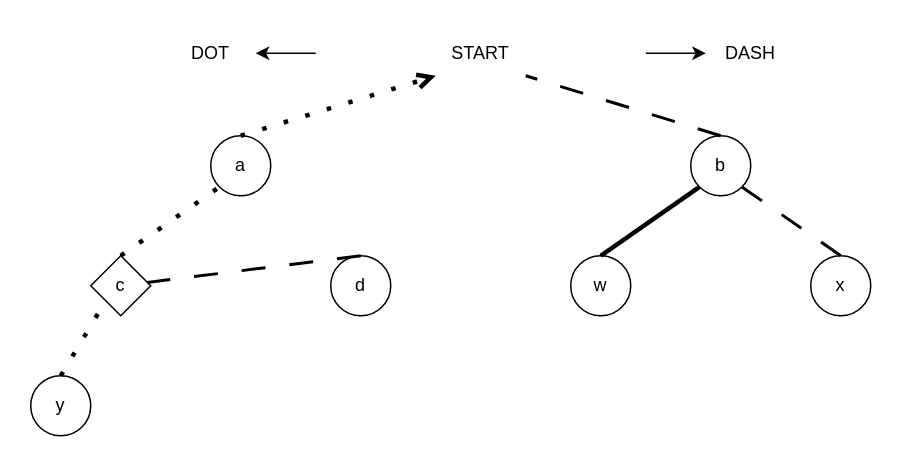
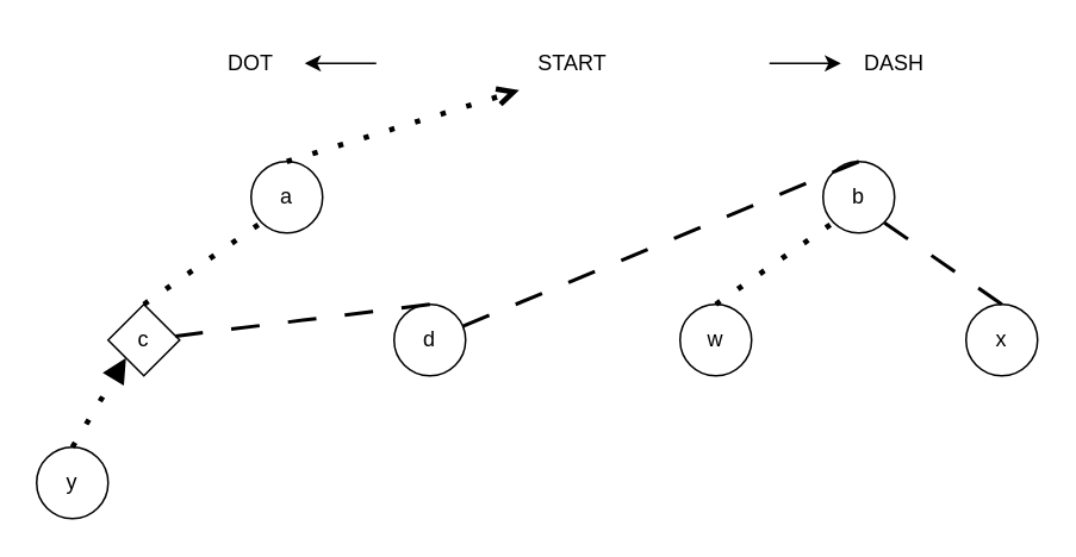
- <mxCell id="6" value="" style="endArrow=none;dashed=1;html=1;rounded=0;entryX=1;entryY=1;entryDx=0;entryDy=0;exitX=0.5;exitY=0;exitDx=0;exitDy=0;dashPattern=8 8;strokeWidth=2;" parent="1" source="3" target="4" edge="1"><mxGeometry width="50" height="50" relative="1" as="geometry"><mxPoint x="340" y="170" as="sourcePoint" /><mxPoint x="390" y="120" as="targetPoint" /></mxGeometry></mxCell>
+ <mxCell id="6" value="" style="endArrow=none;dashed=1;html=1;rounded=0;exitX=0.5;exitY=0;exitDx=0;exitDy=0;dashPattern=8 8;strokeWidth=2;" parent="1" source="3" target="8" edge="1"><mxGeometry width="50" height="50" relative="1" as="geometry"><mxPoint x="340" y="170" as="sourcePoint" /><mxPoint x="390" y="120" as="targetPoint" /></mxGeometry></mxCell>
- <mxCell id="15" value="" style="endArrow=none;dashed=0;html=1;rounded=0;entryX=0;entryY=1;entryDx=0;entryDy=0;exitX=0.5;exitY=0;exitDx=0;exitDy=0;dashPattern=1 4;strokeWidth=3;" parent="1" source="9" target="3" edge="1"><mxGeometry width="50" height="50" relative="1" as="geometry"><mxPoint x="400" y="180" as="sourcePoint" /><mxPoint x="450" y="130" as="targetPoint" /></mxGeometry></mxCell>
+ <mxCell id="15" value="" style="endArrow=none;dashed=1;html=1;rounded=0;entryX=0;entryY=1;entryDx=0;entryDy=0;exitX=0.5;exitY=0;exitDx=0;exitDy=0;dashPattern=1 4;strokeWidth=3;" parent="1" source="9" target="3" edge="1"><mxGeometry width="50" height="50" relative="1" as="geometry"><mxPoint x="400" y="180" as="sourcePoint" /><mxPoint x="450" y="130" as="targetPoint" /></mxGeometry></mxCell>
- <mxCell id="14" value="" style="endArrow=none;dashed=1;html=1;dashPattern=1 4;strokeWidth=3;rounded=0;entryX=0;entryY=1;entryDx=0;entryDy=0;exitX=0.5;exitY=0;exitDx=0;exitDy=0;" parent="1" source="11" target="7" edge="1"><mxGeometry width="50" height="50" relative="1" as="geometry"><mxPoint x="-170" y="290" as="sourcePoint" /><mxPoint x="-120" y="240" as="targetPoint" /></mxGeometry></mxCell>
+ <mxCell id="14" value="" style="endArrow=block;dashed=1;html=1;dashPattern=1 4;strokeWidth=3;rounded=0;entryX=0;entryY=1;entryDx=0;entryDy=0;exitX=0.5;exitY=0;exitDx=0;exitDy=0;" parent="1" source="11" target="7" edge="1"><mxGeometry width="50" height="50" relative="1" as="geometry"><mxPoint x="-170" y="290" as="sourcePoint" /><mxPoint x="-120" y="240" as="targetPoint" /></mxGeometry></mxCell>
